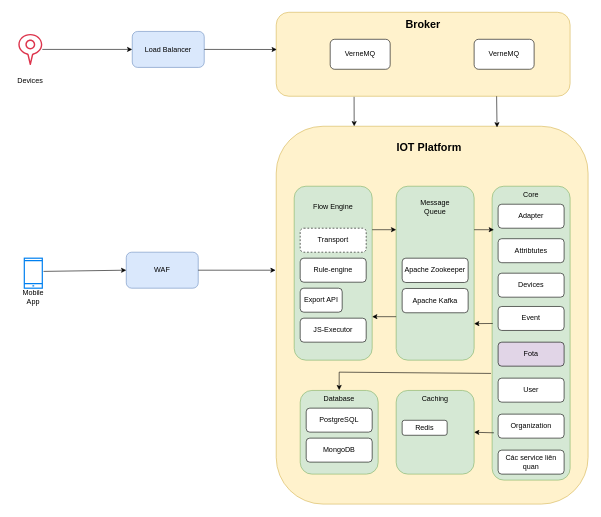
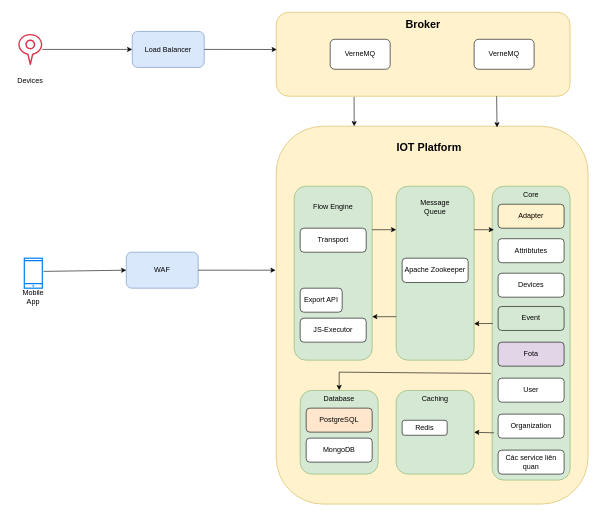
- <mxCell id="22" value="Adapter" style="rounded=1;whiteSpace=wrap;html=1;" parent="1" vertex="1"><mxGeometry x="830" y="340" width="110" height="40" as="geometry" /></mxCell>
+ <mxCell id="22" value="Adapter" style="rounded=1;whiteSpace=wrap;html=1;fillColor=#fff2cc;" parent="1" vertex="1"><mxGeometry x="830" y="340" width="110" height="40" as="geometry" /></mxCell>
- <mxCell id="15" value="Transport" style="rounded=1;whiteSpace=wrap;html=1;dashed=1;" parent="1" vertex="1"><mxGeometry x="500" y="380" width="110" height="40" as="geometry" /></mxCell>
+ <mxCell id="15" value="Transport" style="rounded=1;whiteSpace=wrap;html=1;" parent="1" vertex="1"><mxGeometry x="500" y="380" width="110" height="40" as="geometry" /></mxCell>
- <mxCell id="16" value="Rule-engine" style="rounded=1;whiteSpace=wrap;html=1;" parent="1" vertex="1"><mxGeometry x="500" y="430" width="110" height="40" as="geometry" /></mxCell>
- <mxCell id="52" value="Apache Kafka" style="rounded=1;whiteSpace=wrap;html=1;" vertex="1" parent="1"><mxGeometry x="670" y="480.49" width="110" height="40.49" as="geometry" /></mxCell>
- <mxCell id="25" value="Event" style="rounded=1;whiteSpace=wrap;html=1;" parent="1" vertex="1"><mxGeometry x="830" y="510.49" width="110" height="40" as="geometry" /></mxCell>
+ <mxCell id="25" value="Event" style="rounded=1;whiteSpace=wrap;html=1;fillColor=#d5e8d4;" parent="1" vertex="1"><mxGeometry x="830" y="510.49" width="110" height="40" as="geometry" /></mxCell>
- <mxCell id="36" value="PostgreSQL" style="rounded=1;whiteSpace=wrap;html=1;" parent="1" vertex="1"><mxGeometry x="510" y="680" width="110" height="40" as="geometry" /></mxCell>
+ <mxCell id="36" value="PostgreSQL" style="rounded=1;whiteSpace=wrap;html=1;fillColor=#ffe6cc;" parent="1" vertex="1"><mxGeometry x="510" y="680" width="110" height="40" as="geometry" /></mxCell>
